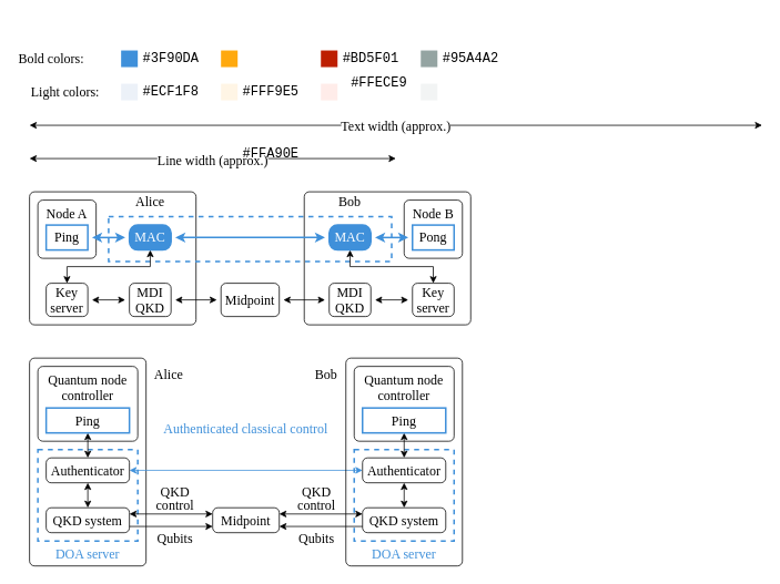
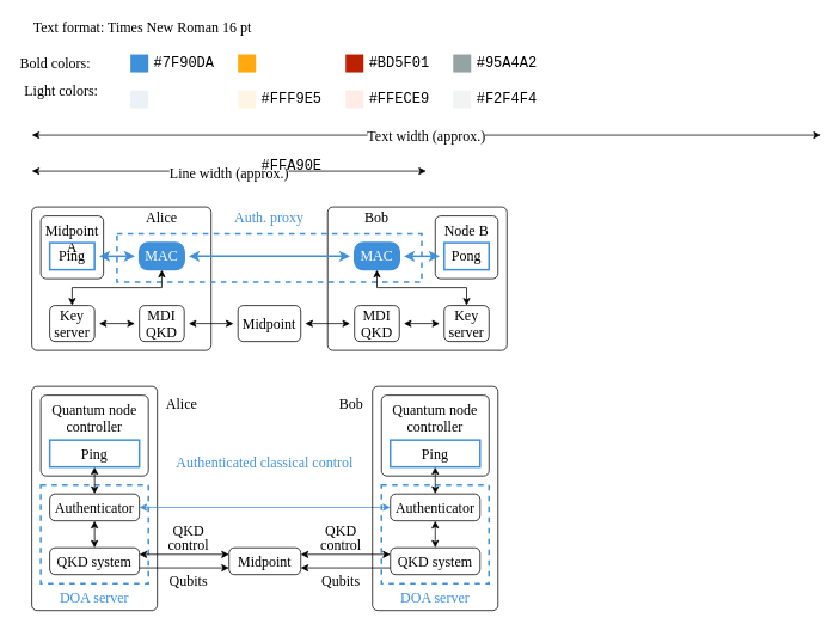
+ <mxCell id="9" value="Text format: Times New Roman 16 pt" style="text;html=1;strokeColor=none;fillColor=none;align=left;verticalAlign=middle;whiteSpace=wrap;rounded=0;fontFamily=Times New Roman;fontSize=16;" parent="1" vertex="1"><mxGeometry x="35" y="20" width="280" height="20" as="geometry" /></mxCell>
- <mxCell id="18" value="&lt;span style=&quot;text-align: left; font-size: 16px;&quot;&gt;#3F90DA&lt;/span&gt;" style="text;html=1;strokeColor=none;fillColor=none;align=center;verticalAlign=middle;whiteSpace=wrap;rounded=0;fontFamily=Courier New;fontSize=16;" parent="1" vertex="1"><mxGeometry x="165" y="60" width="80" height="20" as="geometry" /></mxCell>
+ <mxCell id="18" value="&lt;span style=&quot;text-align: left; font-size: 16px;&quot;&gt;#7F90DA&lt;/span&gt;" style="text;html=1;strokeColor=none;fillColor=none;align=center;verticalAlign=middle;whiteSpace=wrap;rounded=0;fontFamily=Courier New;fontSize=16;" parent="1" vertex="1"><mxGeometry x="165" y="60" width="80" height="20" as="geometry" /></mxCell>
- <mxCell id="25" value="&lt;span style=&quot;text-align: left; font-size: 16px;&quot;&gt;#&lt;/span&gt;FFECE9" style="text;html=1;strokeColor=none;fillColor=none;align=center;verticalAlign=middle;whiteSpace=wrap;rounded=0;fontFamily=Courier New;fontSize=16;" parent="1" vertex="1"><mxGeometry x="415" y="90" width="80" height="20" as="geometry" /></mxCell>
+ <mxCell id="25" value="&lt;span style=&quot;text-align: left; font-size: 16px;&quot;&gt;#&lt;/span&gt;FFECE9" style="text;html=1;strokeColor=none;fillColor=none;align=center;verticalAlign=middle;whiteSpace=wrap;rounded=0;fontFamily=Courier New;fontSize=16;" parent="1" vertex="1"><mxGeometry x="405" y="100" width="80" height="20" as="geometry" /></mxCell>
- <mxCell id="19" value="Light colors:" style="text;html=1;strokeColor=none;fillColor=none;align=left;verticalAlign=middle;whiteSpace=wrap;rounded=0;fontFamily=Times New Roman;fontSize=16;" parent="1" vertex="1"><mxGeometry x="35" y="100" width="100" height="20" as="geometry" /></mxCell>
+ <mxCell id="19" value="Light colors:" style="text;html=1;strokeColor=none;fillColor=none;align=left;verticalAlign=middle;whiteSpace=wrap;rounded=0;fontFamily=Times New Roman;fontSize=16;" parent="1" vertex="1"><mxGeometry x="25" y="90" width="100" height="20" as="geometry" /></mxCell>
- <mxCell id="27" value="&lt;span style=&quot;text-align: left; font-size: 16px;&quot;&gt;#&lt;/span&gt;ECF1F8" style="text;html=1;strokeColor=none;fillColor=none;align=center;verticalAlign=middle;whiteSpace=wrap;rounded=0;fontFamily=Courier New;fontSize=16;" parent="1" vertex="1"><mxGeometry x="165" y="100" width="80" height="20" as="geometry" /></mxCell>
+ <mxCell id="24" value="&lt;span style=&quot;text-align: left; font-size: 16px;&quot;&gt;#&lt;/span&gt;F2F4F4" style="text;html=1;strokeColor=none;fillColor=none;align=center;verticalAlign=middle;whiteSpace=wrap;rounded=0;fontFamily=Courier New;fontSize=16;" parent="1" vertex="1"><mxGeometry x="525" y="100" width="80" height="20" as="geometry" /></mxCell>
+ <mxCell id="31" value="Auth. proxy" style="text;html=1;strokeColor=none;fillColor=none;align=center;verticalAlign=middle;whiteSpace=wrap;rounded=0;fontFamily=Times New Roman;fontSize=16;spacing=0;autosize=0;strokeWidth=1;fontColor=#3F90DA;" parent="1" vertex="1"><mxGeometry x="245" y="232" width="110" height="20" as="geometry" /></mxCell>
- <mxCell id="29" value="Node A" style="rounded=1;whiteSpace=wrap;html=1;fontFamily=Times New Roman;fontSize=16;align=center;strokeColor=#000000;fillColor=none;fontColor=#000000;arcSize=12;absoluteArcSize=1;strokeWidth=1;verticalAlign=top;spacingLeft=0;" parent="1" vertex="1"><mxGeometry x="45" y="240" width="70" height="70" as="geometry" /></mxCell>
+ <mxCell id="29" value="Midpoint A" style="rounded=1;whiteSpace=wrap;html=1;fontFamily=Times New Roman;fontSize=16;align=center;strokeColor=#000000;fillColor=none;fontColor=#000000;arcSize=12;absoluteArcSize=1;strokeWidth=1;verticalAlign=top;spacingLeft=0;" parent="1" vertex="1"><mxGeometry x="45" y="240" width="70" height="70" as="geometry" /></mxCell>
